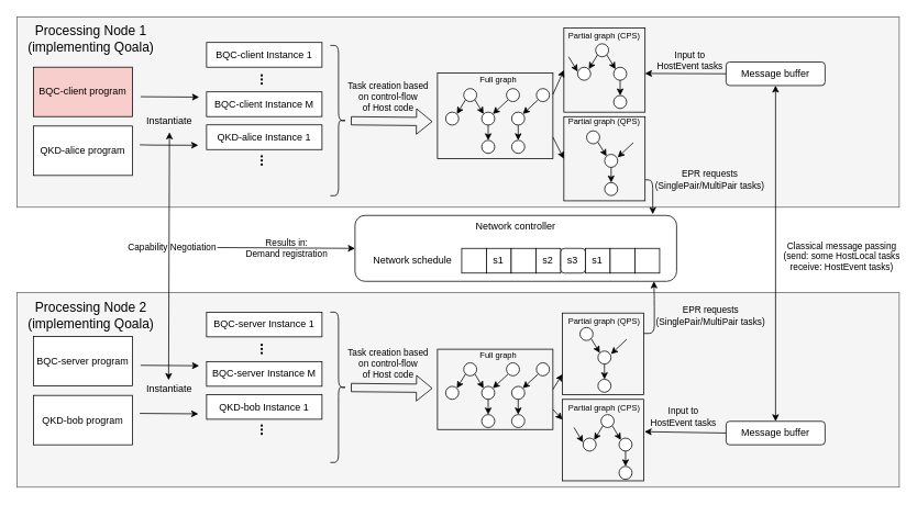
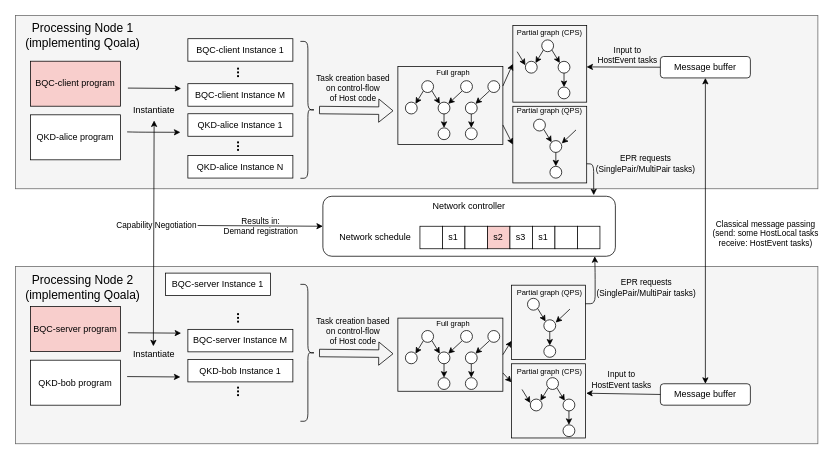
+ <mxCell id="87" value="QKD-alice Instance N" style="rounded=0;whiteSpace=wrap;html=1;" parent="1" vertex="1"><mxGeometry x="250" y="206.75" width="140" height="30" as="geometry" /></mxCell>
- <mxCell id="46" value="s2" style="rounded=0;whiteSpace=wrap;html=1;" parent="42" vertex="1"><mxGeometry x="90" width="30" height="30" as="geometry" /></mxCell>
+ <mxCell id="46" value="s2" style="rounded=0;whiteSpace=wrap;html=1;fillColor=#f8cecc;" parent="42" vertex="1"><mxGeometry x="90" width="30" height="30" as="geometry" /></mxCell>
- <mxCell id="47" value="s3" style="whiteSpace=wrap;html=1;rounded=1;" parent="42" vertex="1"><mxGeometry x="120" width="30" height="30" as="geometry" /></mxCell>
+ <mxCell id="47" value="s3" style="rounded=0;whiteSpace=wrap;html=1;" parent="42" vertex="1"><mxGeometry x="120" width="30" height="30" as="geometry" /></mxCell>
- <mxCell id="88" value="BQC-server Instance 1" style="rounded=0;whiteSpace=wrap;html=1;" parent="1" vertex="1"><mxGeometry x="250" y="378.47" width="140" height="30" as="geometry" /></mxCell>
+ <mxCell id="88" value="BQC-server Instance 1" style="rounded=0;whiteSpace=wrap;html=1;" parent="1" vertex="1"><mxGeometry x="220" y="363.47" width="140" height="30" as="geometry" /></mxCell>
- <mxCell id="84" value="BQC-server program" style="rounded=0;whiteSpace=wrap;html=1;" parent="1" vertex="1"><mxGeometry x="40" y="408.09" width="120" height="60" as="geometry" /></mxCell>
+ <mxCell id="84" value="BQC-server program" style="rounded=0;whiteSpace=wrap;html=1;fillColor=#f8cecc;" parent="1" vertex="1"><mxGeometry x="40" y="408.09" width="120" height="60" as="geometry" /></mxCell>
